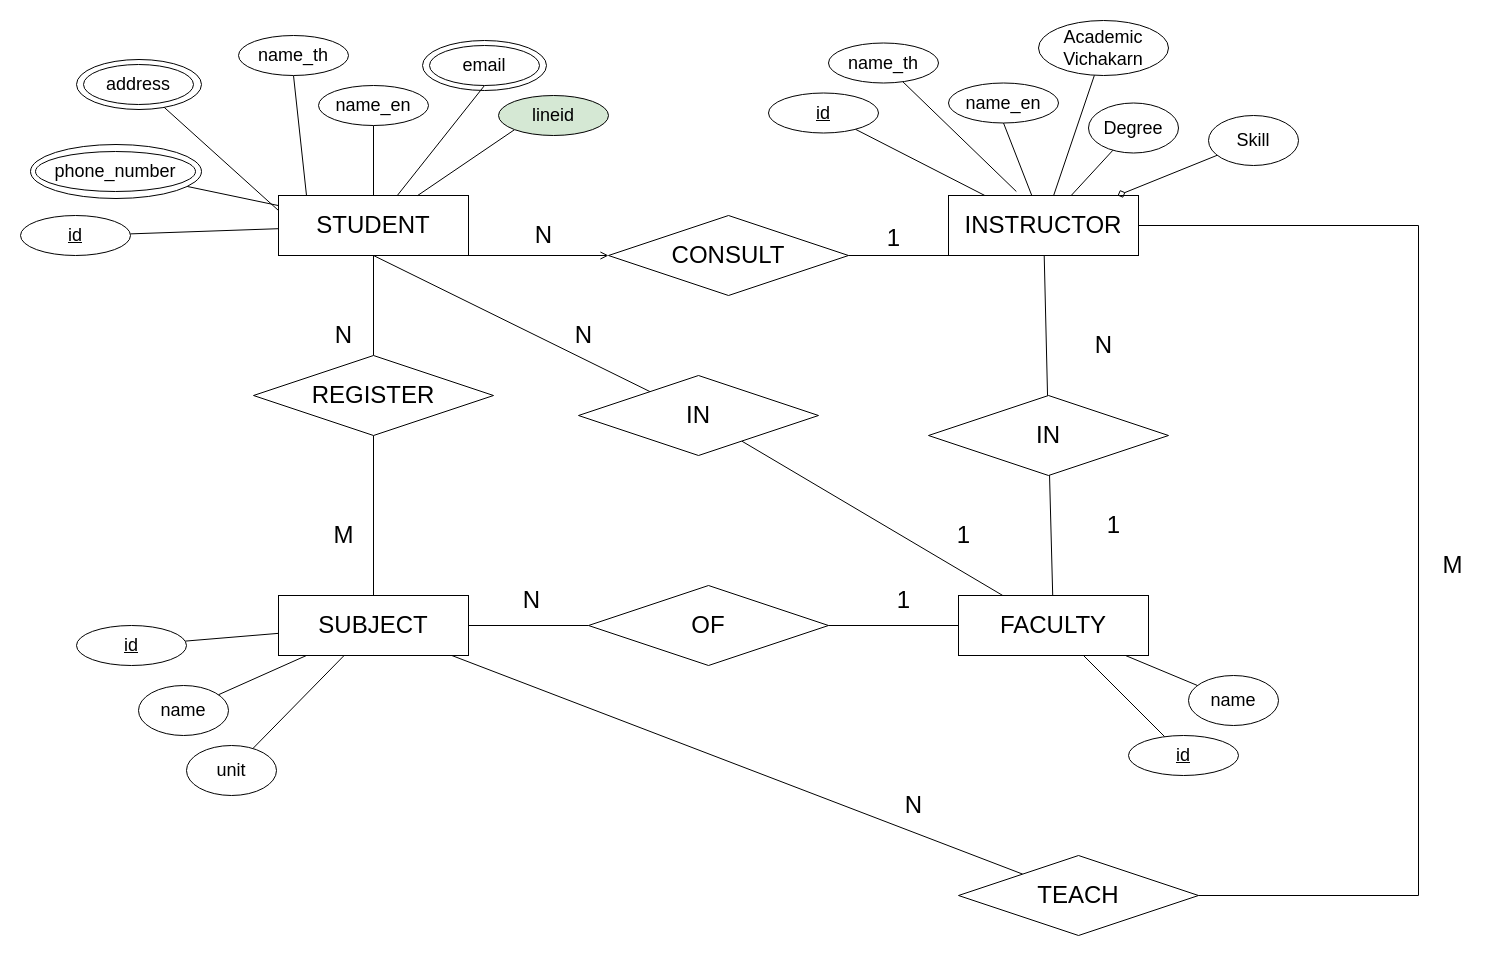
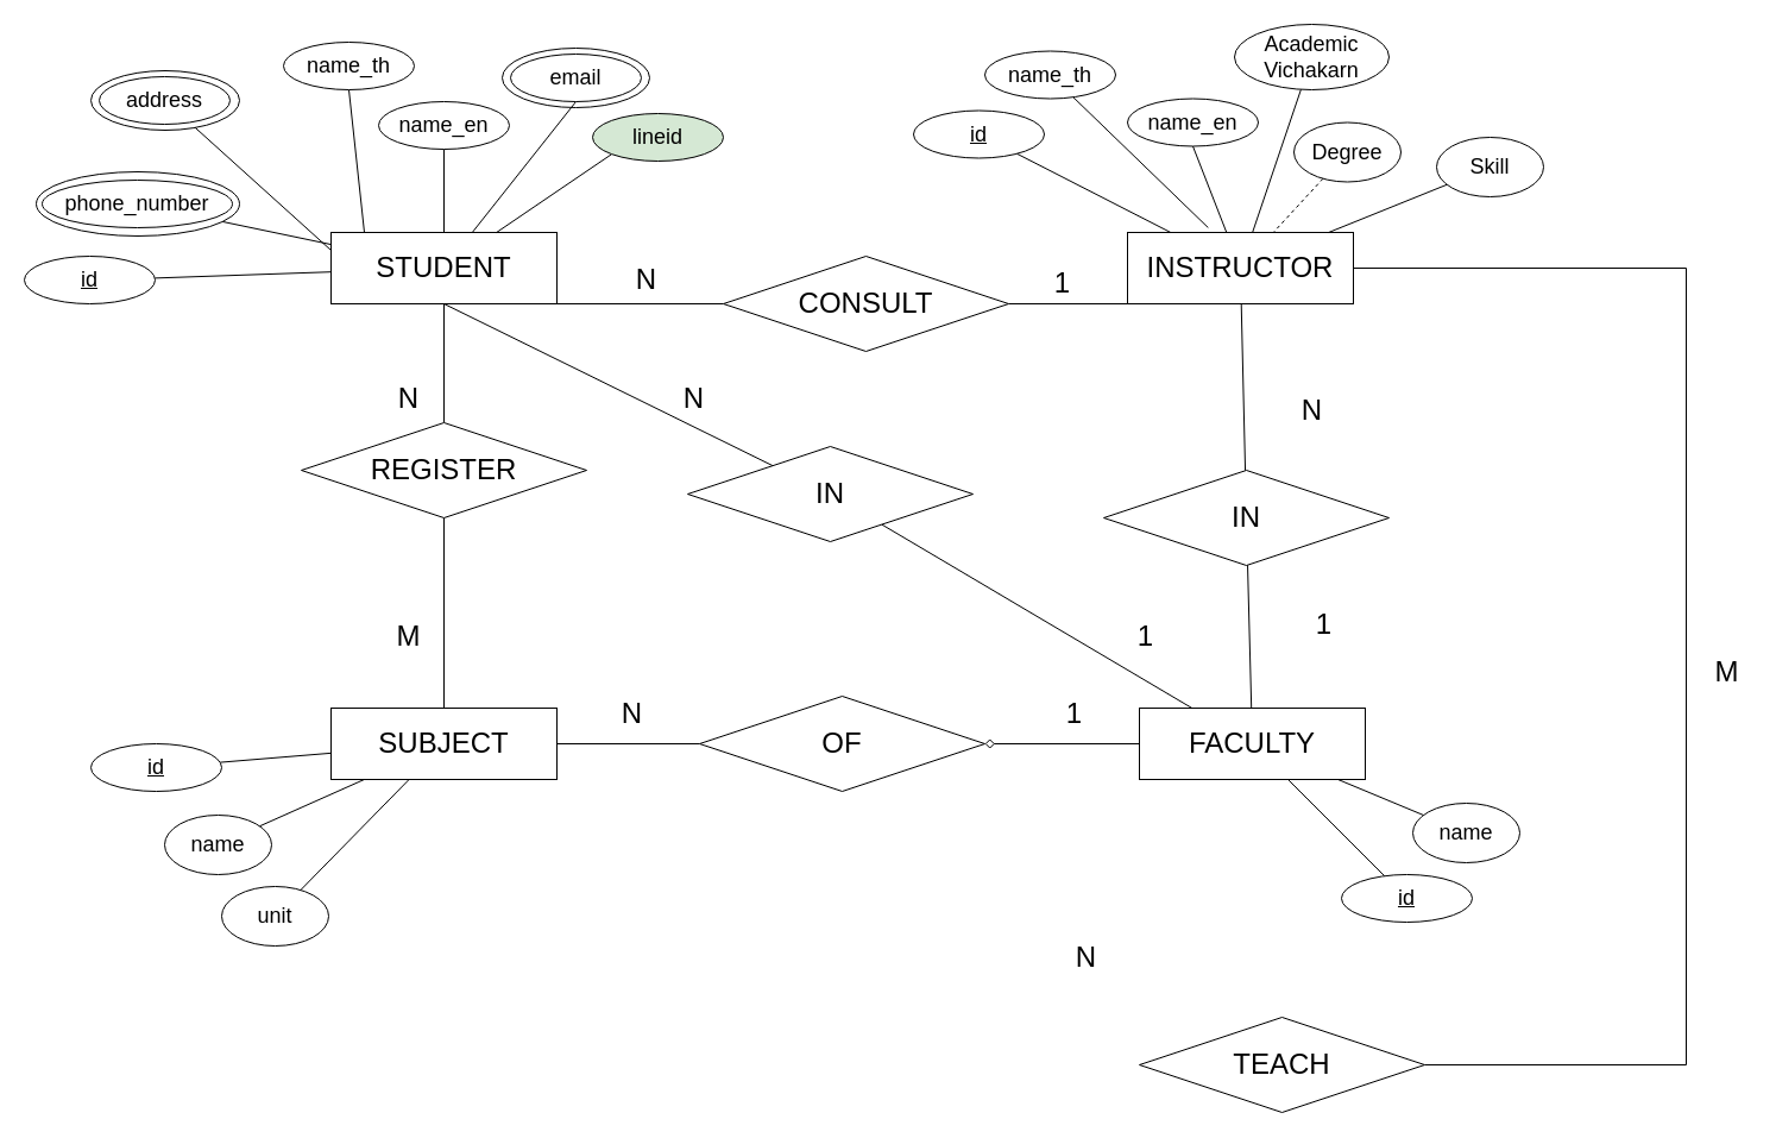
- <mxCell id="40" value="" style="edgeStyle=none;rounded=0;orthogonalLoop=1;jettySize=auto;html=1;endArrow=none;endFill=0;" edge="1" parent="1" source="41" target="9"><mxGeometry relative="1" as="geometry"><mxPoint x="1158" y="270" as="targetPoint" /></mxGeometry></mxCell>
+ <mxCell id="40" value="" style="edgeStyle=none;rounded=0;orthogonalLoop=1;jettySize=auto;html=1;endArrow=none;endFill=0;dashed=1;" edge="1" parent="1" source="41" target="9"><mxGeometry relative="1" as="geometry"><mxPoint x="1158" y="270" as="targetPoint" /></mxGeometry></mxCell>
- <mxCell id="38" value="" style="edgeStyle=none;rounded=0;orthogonalLoop=1;jettySize=auto;html=1;endArrow=diamond;endFill=0;" edge="1" parent="1" source="39" target="9"><mxGeometry relative="1" as="geometry"><mxPoint x="1148" y="350" as="targetPoint" /></mxGeometry></mxCell>
+ <mxCell id="38" value="" style="edgeStyle=none;rounded=0;orthogonalLoop=1;jettySize=auto;html=1;endArrow=none;endFill=0;" edge="1" parent="1" source="39" target="9"><mxGeometry relative="1" as="geometry"><mxPoint x="1148" y="350" as="targetPoint" /></mxGeometry></mxCell>
- <mxCell id="2" style="edgeStyle=none;rounded=0;orthogonalLoop=1;jettySize=auto;html=1;exitX=0.75;exitY=1;exitDx=0;exitDy=0;endArrow=open;endFill=0;" edge="1" parent="1" source="5" target="44"><mxGeometry relative="1" as="geometry" /></mxCell>
+ <mxCell id="2" style="edgeStyle=none;rounded=0;orthogonalLoop=1;jettySize=auto;html=1;exitX=0.75;exitY=1;exitDx=0;exitDy=0;endArrow=none;endFill=0;" edge="1" parent="1" source="5" target="44"><mxGeometry relative="1" as="geometry" /></mxCell>
- <mxCell id="14" value="" style="edgeStyle=none;rounded=0;orthogonalLoop=1;jettySize=auto;html=1;endArrow=none;endFill=0;" edge="1" parent="1" source="16" target="65"><mxGeometry relative="1" as="geometry"><mxPoint x="878" y="625" as="targetPoint" /></mxGeometry></mxCell>
+ <mxCell id="14" value="" style="edgeStyle=none;rounded=0;orthogonalLoop=1;jettySize=auto;html=1;endArrow=diamond;endFill=0;" edge="1" parent="1" source="16" target="65"><mxGeometry relative="1" as="geometry"><mxPoint x="878" y="625" as="targetPoint" /></mxGeometry></mxCell>
- <mxCell id="12" value="" style="edgeStyle=none;rounded=0;orthogonalLoop=1;jettySize=auto;html=1;endArrow=none;endFill=0;" edge="1" parent="1" source="13" target="68"><mxGeometry relative="1" as="geometry"><mxPoint x="368" y="735" as="targetPoint" /></mxGeometry></mxCell>
